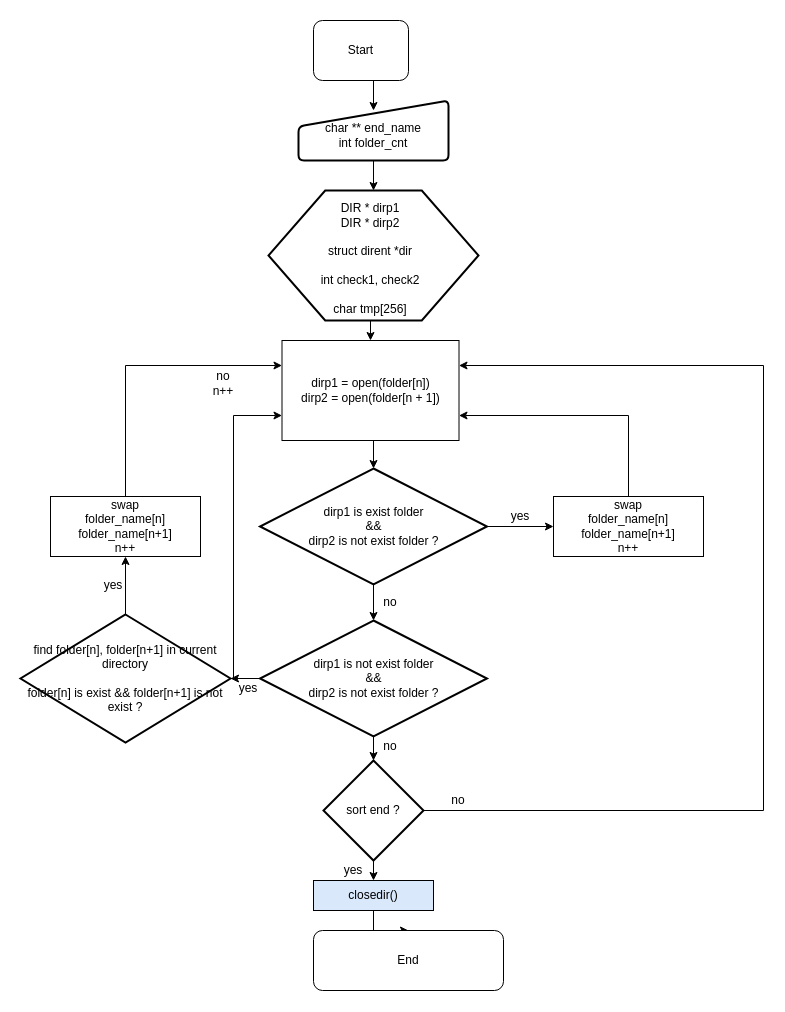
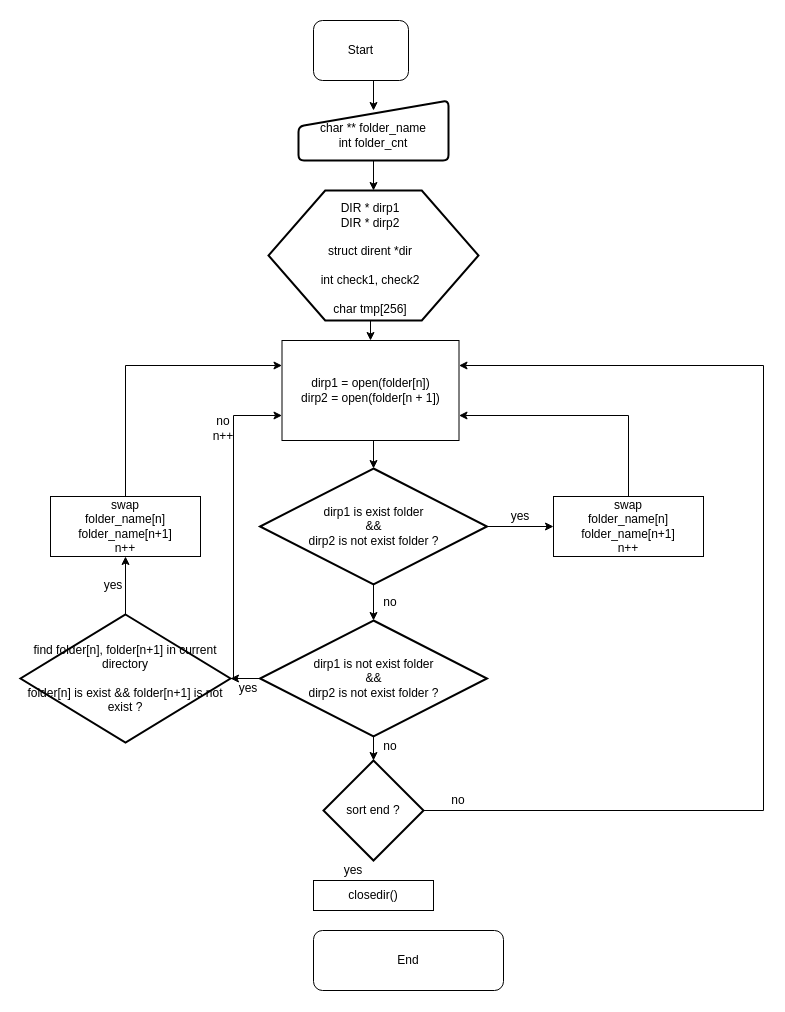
- <mxCell id="9" value="char ** end_name&lt;br&gt;int folder_cnt&lt;br&gt;" style="text;html=1;strokeColor=none;fillColor=none;align=center;verticalAlign=middle;whiteSpace=wrap;rounded=0;" vertex="1" parent="1"><mxGeometry x="313" y="120" width="120" height="30" as="geometry" /></mxCell>
+ <mxCell id="9" value="char ** folder_name&lt;br&gt;int folder_cnt&lt;br&gt;" style="text;html=1;strokeColor=none;fillColor=none;align=center;verticalAlign=middle;whiteSpace=wrap;rounded=0;" vertex="1" parent="1"><mxGeometry x="313" y="120" width="120" height="30" as="geometry" /></mxCell>
- <mxCell id="33" value="no&lt;br&gt;n++&lt;br&gt;" style="text;html=1;strokeColor=none;fillColor=none;align=center;verticalAlign=middle;whiteSpace=wrap;rounded=0;" vertex="1" parent="1"><mxGeometry x="203" y="373" width="40" height="20" as="geometry" /></mxCell>
+ <mxCell id="33" value="no&lt;br&gt;n++&lt;br&gt;" style="text;html=1;strokeColor=none;fillColor=none;align=center;verticalAlign=middle;whiteSpace=wrap;rounded=0;" vertex="1" parent="1"><mxGeometry x="203" y="418" width="40" height="20" as="geometry" /></mxCell>
- <mxCell id="21" style="edgeStyle=orthogonalEdgeStyle;rounded=0;orthogonalLoop=1;jettySize=auto;html=1;exitX=0.5;exitY=1;exitDx=0;exitDy=0;exitPerimeter=0;entryX=0.5;entryY=0;entryDx=0;entryDy=0;" edge="1" parent="1" source="22" target="36"><mxGeometry relative="1" as="geometry" /></mxCell>
- <mxCell id="36" value="closedir()" style="rounded=0;whiteSpace=wrap;html=1;fillColor=#dae8fc;" vertex="1" parent="1"><mxGeometry x="313" y="880" width="120" height="30" as="geometry" /></mxCell>
+ <mxCell id="36" value="closedir()" style="rounded=0;whiteSpace=wrap;html=1;" vertex="1" parent="1"><mxGeometry x="313" y="880" width="120" height="30" as="geometry" /></mxCell>
- <mxCell id="35" style="edgeStyle=orthogonalEdgeStyle;rounded=0;orthogonalLoop=1;jettySize=auto;html=1;exitX=0.5;exitY=1;exitDx=0;exitDy=0;entryX=0.5;entryY=0;entryDx=0;entryDy=0;" edge="1" parent="1" source="36" target="38"><mxGeometry relative="1" as="geometry" /></mxCell>
